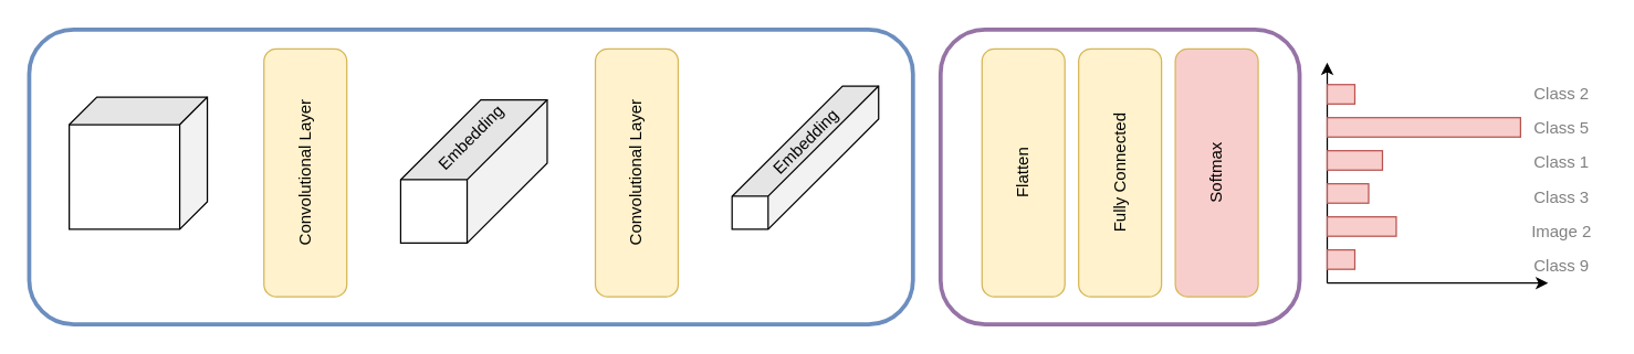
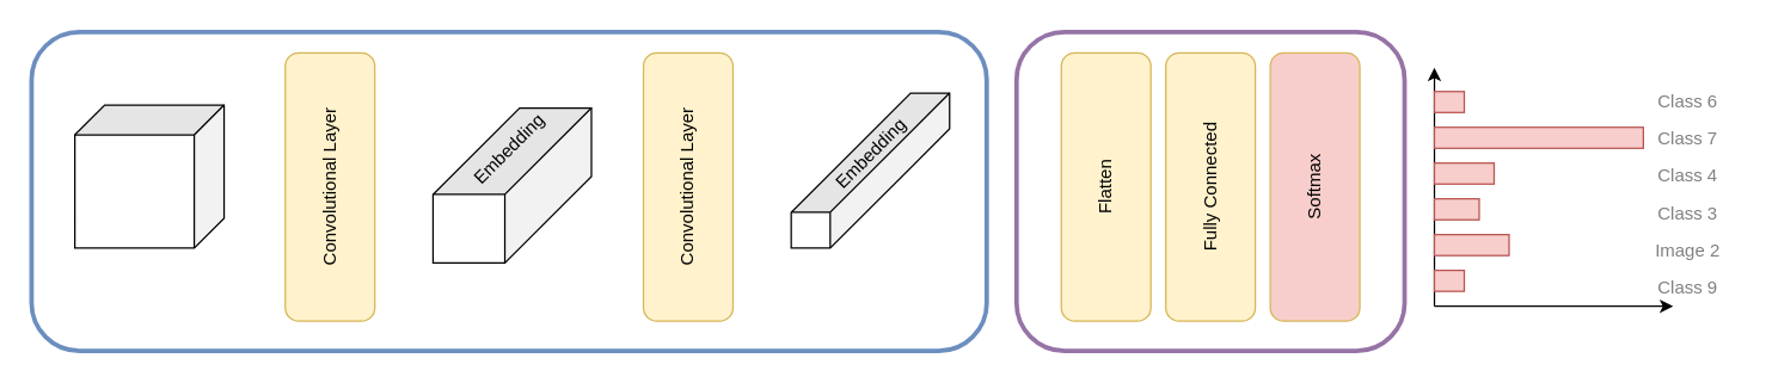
- <mxCell id="20" value="Class 2" style="text;html=1;strokeColor=none;fillColor=none;align=center;verticalAlign=middle;whiteSpace=wrap;rounded=0;fontColor=#808080;" vertex="1" parent="1"><mxGeometry x="1100" y="52.97" width="60" height="30" as="geometry" /></mxCell>
+ <mxCell id="20" value="Class 6" style="text;html=1;strokeColor=none;fillColor=none;align=center;verticalAlign=middle;whiteSpace=wrap;rounded=0;fontColor=#808080;" vertex="1" parent="1"><mxGeometry x="1100" y="52.97" width="60" height="30" as="geometry" /></mxCell>
- <mxCell id="21" value="Class 5" style="text;html=1;strokeColor=none;fillColor=none;align=center;verticalAlign=middle;whiteSpace=wrap;rounded=0;fontColor=#808080;" vertex="1" parent="1"><mxGeometry x="1100" y="77.97" width="60" height="30" as="geometry" /></mxCell>
+ <mxCell id="21" value="Class 7" style="text;html=1;strokeColor=none;fillColor=none;align=center;verticalAlign=middle;whiteSpace=wrap;rounded=0;fontColor=#808080;" vertex="1" parent="1"><mxGeometry x="1100" y="77.97" width="60" height="30" as="geometry" /></mxCell>
- <mxCell id="22" value="Class 1" style="text;html=1;strokeColor=none;fillColor=none;align=center;verticalAlign=middle;whiteSpace=wrap;rounded=0;fontColor=#808080;" vertex="1" parent="1"><mxGeometry x="1100" y="102.97" width="60" height="30" as="geometry" /></mxCell>
+ <mxCell id="22" value="Class 4" style="text;html=1;strokeColor=none;fillColor=none;align=center;verticalAlign=middle;whiteSpace=wrap;rounded=0;fontColor=#808080;" vertex="1" parent="1"><mxGeometry x="1100" y="102.97" width="60" height="30" as="geometry" /></mxCell>
